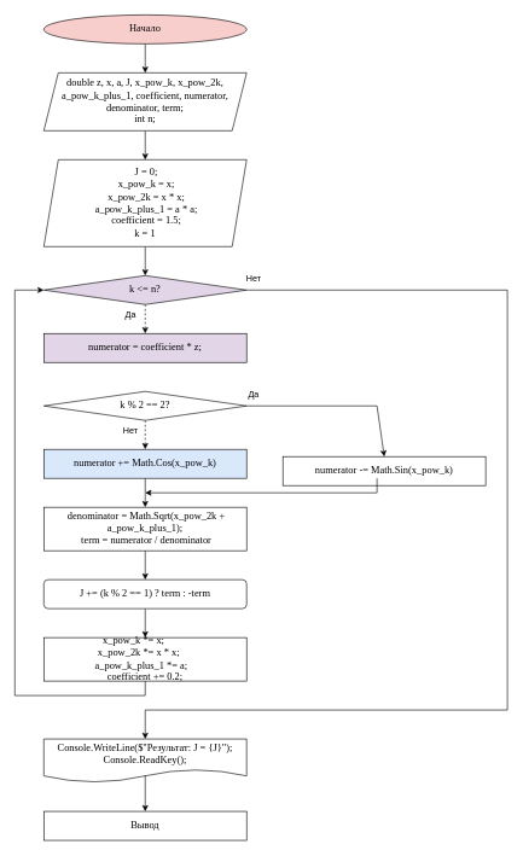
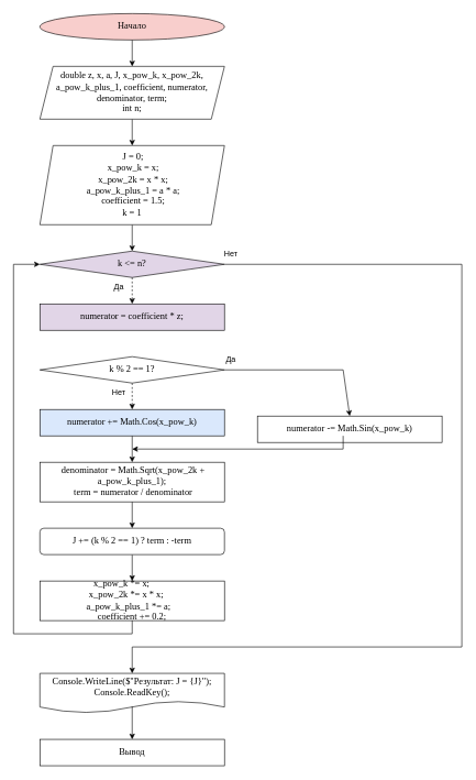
- <mxCell id="12" value="k % 2 == 2?" style="rhombus;whiteSpace=wrap;html=1;fontFamily=Times New Roman;fontSize=14;" parent="2" vertex="1"><mxGeometry x="40" y="520" width="280" height="40" as="geometry" /></mxCell>
+ <mxCell id="12" value="k % 2 == 1?" style="rhombus;whiteSpace=wrap;html=1;fontFamily=Times New Roman;fontSize=14;" parent="2" vertex="1"><mxGeometry x="40" y="520" width="280" height="40" as="geometry" /></mxCell>
